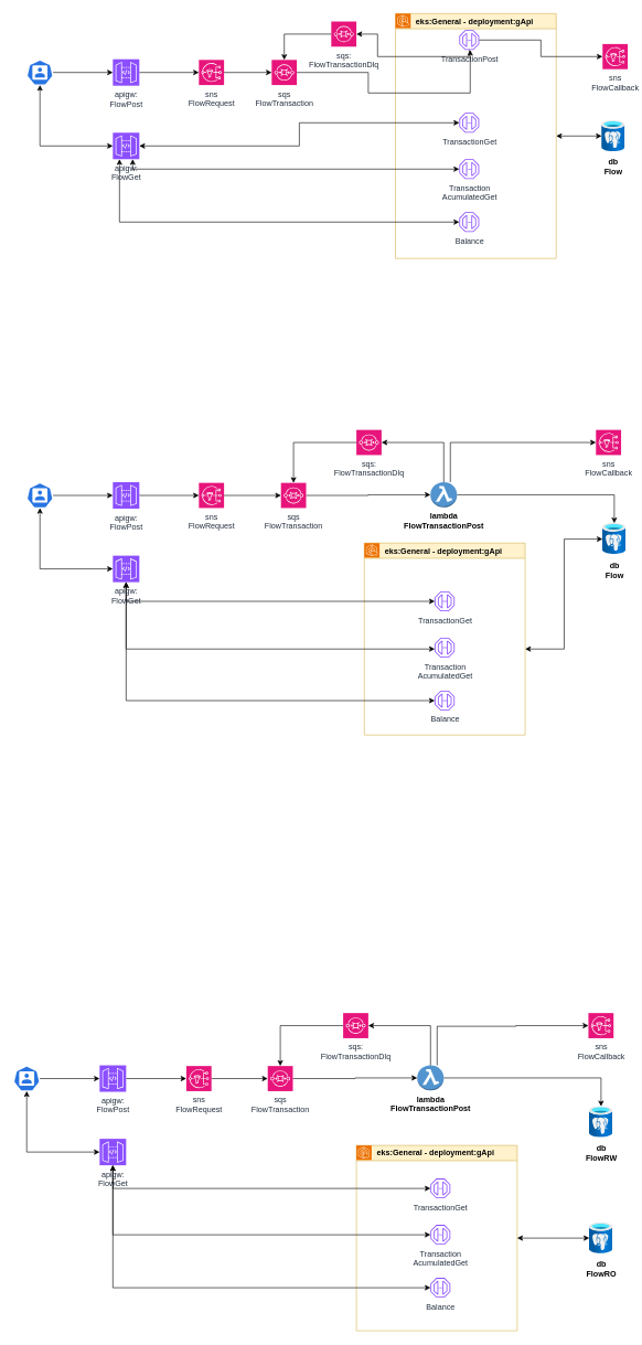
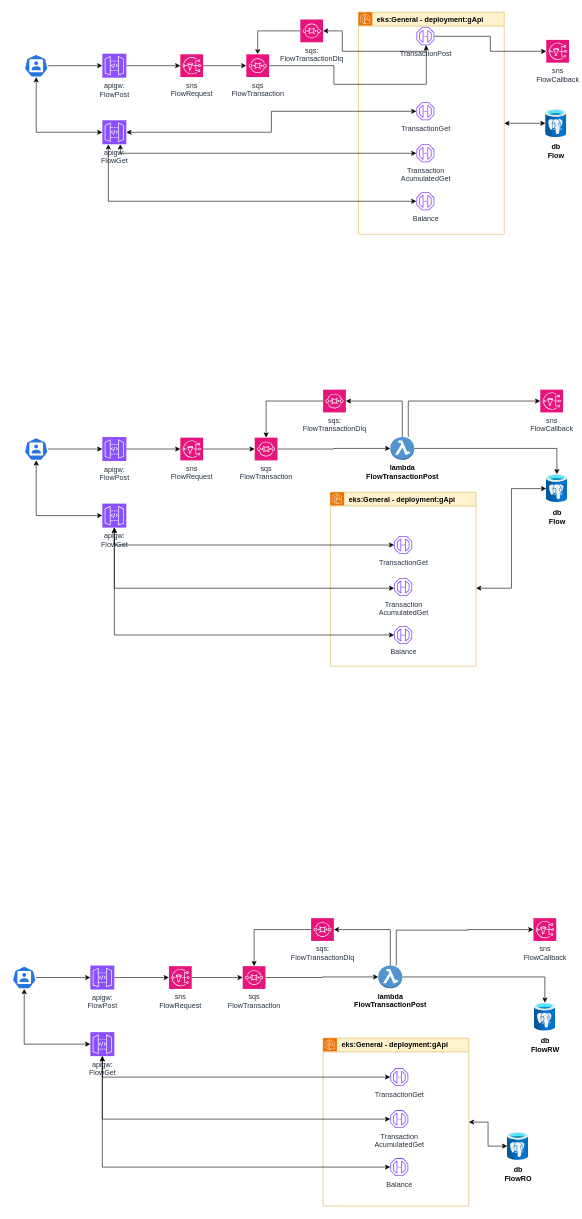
- <mxCell id="75" value="db&lt;br&gt;&lt;div&gt;FlowRO&lt;/div&gt;" style="image;aspect=fixed;html=1;points=[];align=center;fontSize=12;image=img/lib/azure2/databases/Azure_Database_PostgreSQL_Server.svg;strokeColor=default;verticalAlign=middle;fontFamily=Helvetica;fontColor=default;fontStyle=1;fillColor=default;" parent="1" vertex="1"><mxGeometry x="890" y="1846.5" width="35.25" height="47" as="geometry" /></mxCell>
+ <mxCell id="75" value="db&lt;br&gt;&lt;div&gt;FlowRO&lt;/div&gt;" style="image;aspect=fixed;html=1;points=[];align=center;fontSize=12;image=img/lib/azure2/databases/Azure_Database_PostgreSQL_Server.svg;strokeColor=default;verticalAlign=middle;fontFamily=Helvetica;fontColor=default;fontStyle=1;fillColor=default;" parent="1" vertex="1"><mxGeometry x="845" y="1886.5" width="35.25" height="47" as="geometry" /></mxCell>
